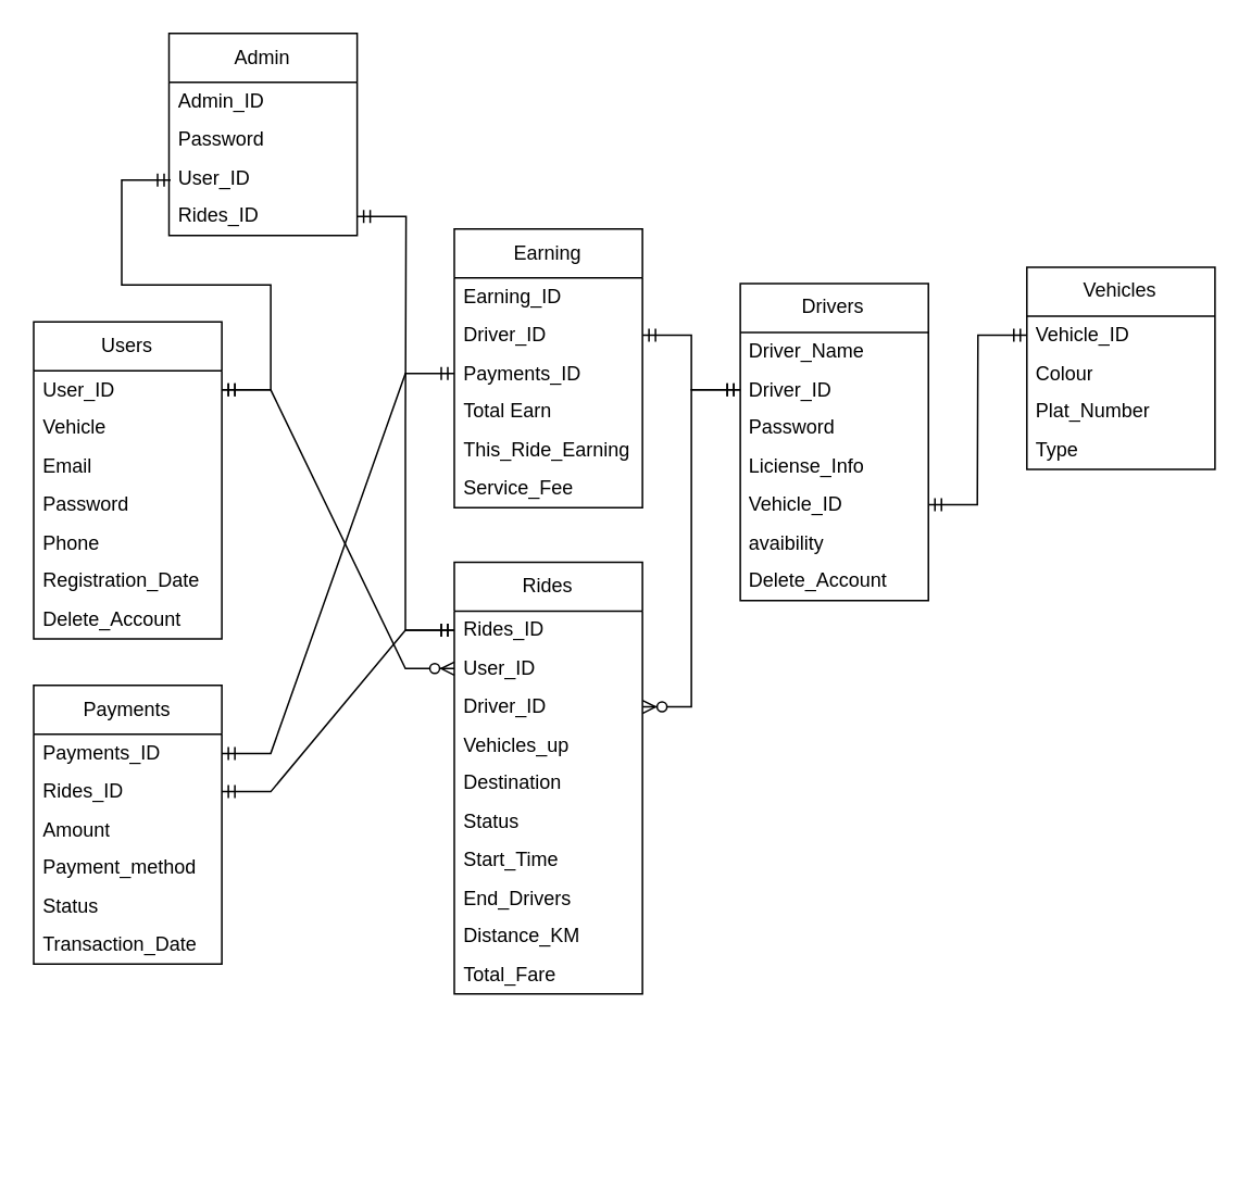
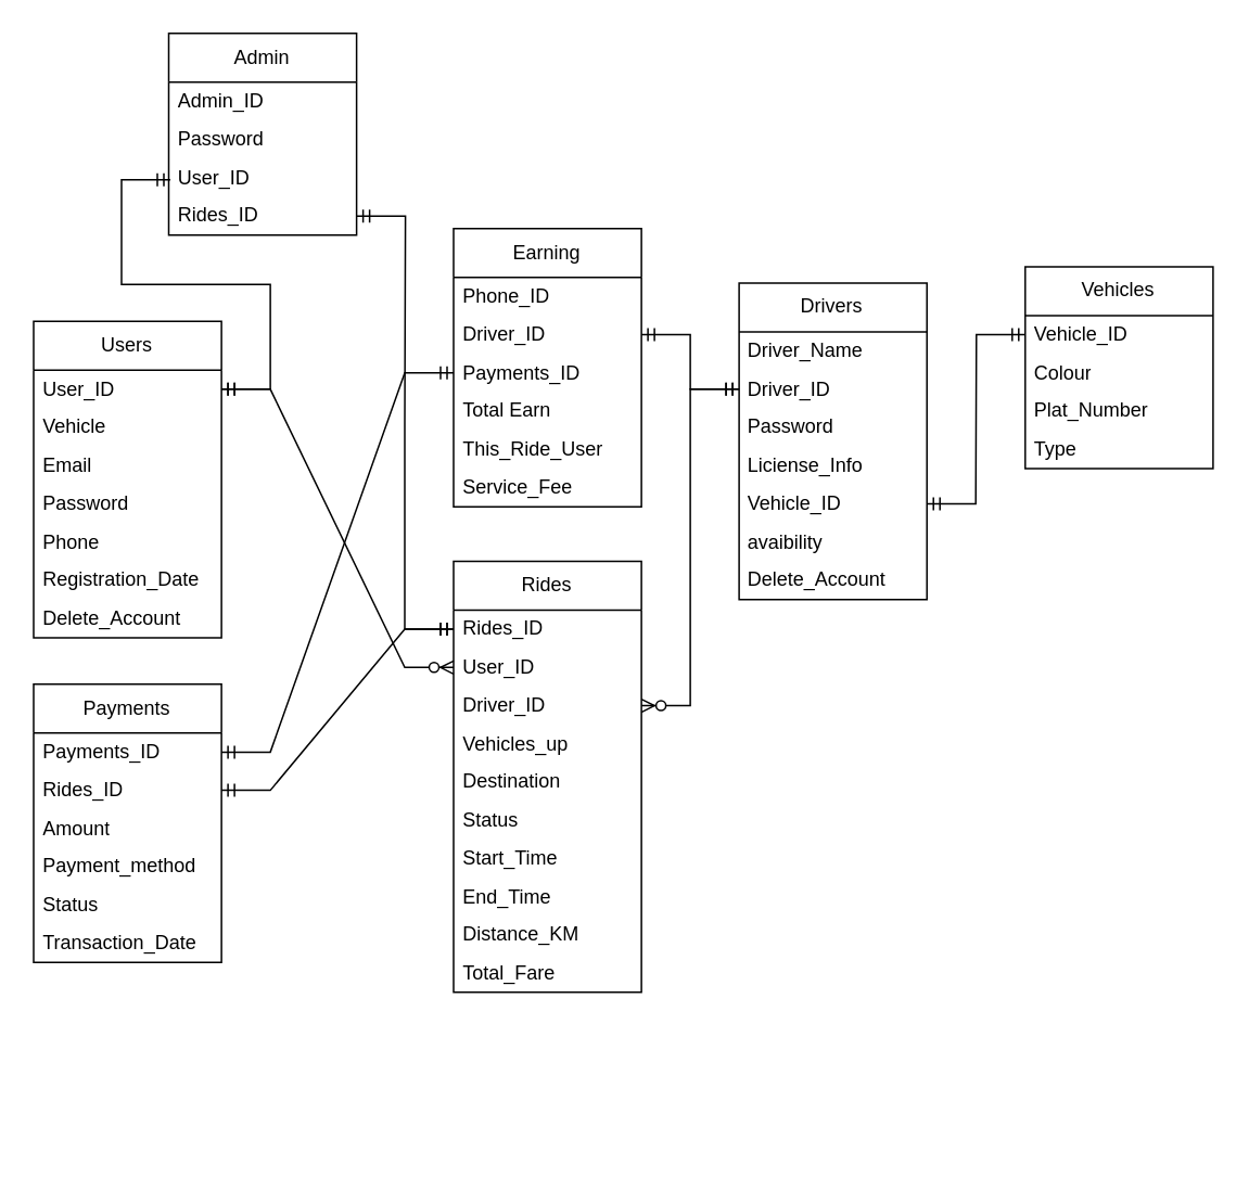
- <mxCell id="42" value="Earning_ID" style="text;strokeColor=none;fillColor=none;align=left;verticalAlign=middle;spacingLeft=4;spacingRight=4;overflow=hidden;points=[[0,0.5],[1,0.5]];portConstraint=eastwest;rotatable=0;whiteSpace=wrap;html=1;" vertex="1" parent="41"><mxGeometry y="30" width="115.405" height="23.494" as="geometry" /></mxCell>
+ <mxCell id="42" value="Phone_ID" style="text;strokeColor=none;fillColor=none;align=left;verticalAlign=middle;spacingLeft=4;spacingRight=4;overflow=hidden;points=[[0,0.5],[1,0.5]];portConstraint=eastwest;rotatable=0;whiteSpace=wrap;html=1;" vertex="1" parent="41"><mxGeometry y="30" width="115.405" height="23.494" as="geometry" /></mxCell>
- <mxCell id="46" value="This_Ride_Earning" style="text;strokeColor=none;fillColor=none;align=left;verticalAlign=middle;spacingLeft=4;spacingRight=4;overflow=hidden;points=[[0,0.5],[1,0.5]];portConstraint=eastwest;rotatable=0;whiteSpace=wrap;html=1;" vertex="1" parent="41"><mxGeometry y="123.976" width="115.405" height="23.494" as="geometry" /></mxCell>
+ <mxCell id="46" value="This_Ride_User" style="text;strokeColor=none;fillColor=none;align=left;verticalAlign=middle;spacingLeft=4;spacingRight=4;overflow=hidden;points=[[0,0.5],[1,0.5]];portConstraint=eastwest;rotatable=0;whiteSpace=wrap;html=1;" vertex="1" parent="41"><mxGeometry y="123.976" width="115.405" height="23.494" as="geometry" /></mxCell>
- <mxCell id="26" value="End_Drivers" style="text;strokeColor=none;fillColor=none;align=left;verticalAlign=middle;spacingLeft=4;spacingRight=4;overflow=hidden;points=[[0,0.5],[1,0.5]];portConstraint=eastwest;rotatable=0;whiteSpace=wrap;html=1;" vertex="1" parent="18"><mxGeometry y="194.458" width="115.405" height="23.494" as="geometry" /></mxCell>
+ <mxCell id="26" value="End_Time" style="text;strokeColor=none;fillColor=none;align=left;verticalAlign=middle;spacingLeft=4;spacingRight=4;overflow=hidden;points=[[0,0.5],[1,0.5]];portConstraint=eastwest;rotatable=0;whiteSpace=wrap;html=1;" vertex="1" parent="18"><mxGeometry y="194.458" width="115.405" height="23.494" as="geometry" /></mxCell>
